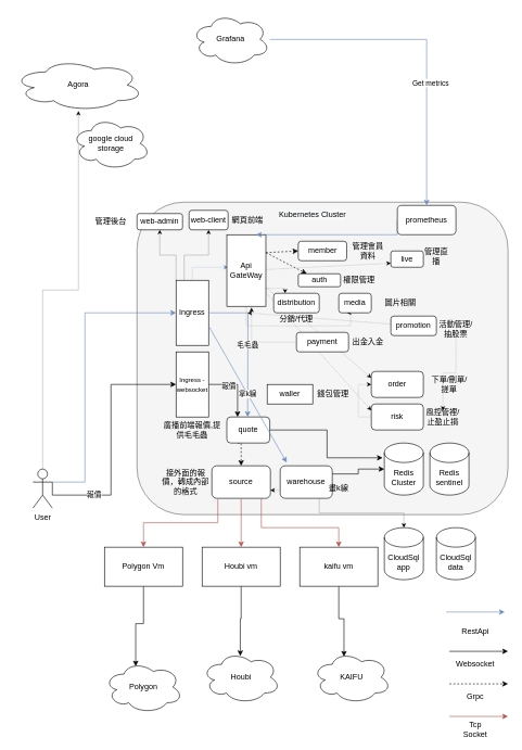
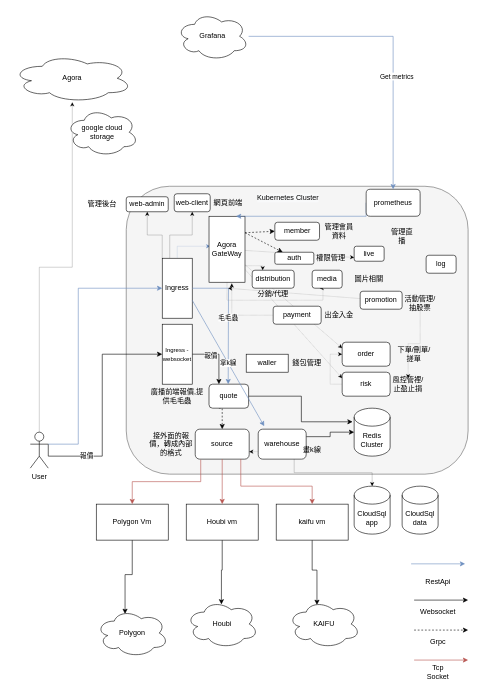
- <mxCell id="43" value="live" style="rounded=1;whiteSpace=wrap;html=1;" vertex="1" parent="2"><mxGeometry x="390" y="85" width="50" height="25" as="geometry" /></mxCell>
+ <mxCell id="43" value="live" style="rounded=1;whiteSpace=wrap;html=1;" vertex="1" parent="2"><mxGeometry x="380" y="110" width="50" height="25" as="geometry" /></mxCell>
- <mxCell id="30" value="Api&lt;br&gt;GateWay" style="rounded=0;whiteSpace=wrap;html=1;" vertex="1" parent="2"><mxGeometry x="138" y="60" width="60" height="110" as="geometry" /></mxCell>
+ <mxCell id="30" value="Agora&lt;br&gt;GateWay" style="rounded=0;whiteSpace=wrap;html=1;" vertex="1" parent="2"><mxGeometry x="138" y="60" width="60" height="110" as="geometry" /></mxCell>
+ <mxCell id="47" value="log" style="rounded=1;whiteSpace=wrap;html=1;" vertex="1" parent="2"><mxGeometry x="500" y="125" width="50" height="30" as="geometry" /></mxCell>
- <mxCell id="36" value="Redis&lt;br&gt;sentinel" style="shape=cylinder3;whiteSpace=wrap;html=1;boundedLbl=1;backgroundOutline=1;size=15;" vertex="1" parent="2"><mxGeometry x="450" y="380" width="60" height="80" as="geometry" /></mxCell>
